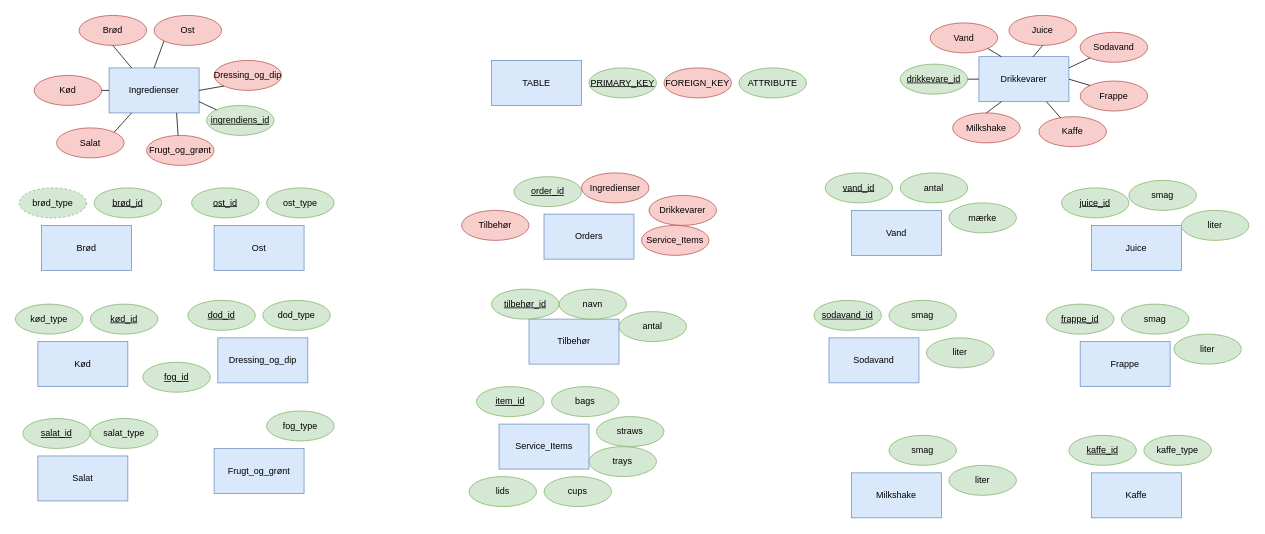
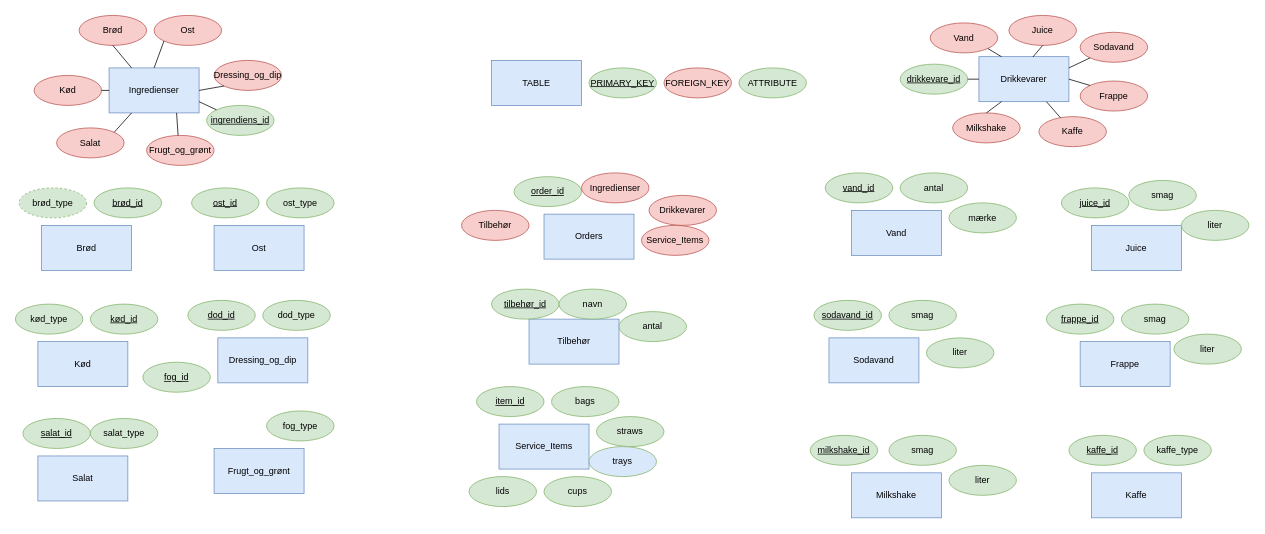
+ <mxCell id="40" value="&lt;u&gt;milkshake_id&lt;/u&gt;" style="ellipse;whiteSpace=wrap;html=1;fillColor=#d5e8d4;strokeColor=#82b366;" vertex="1" parent="1"><mxGeometry x="1080" y="580" width="90" height="40" as="geometry" /></mxCell>
- <mxCell id="64" value="trays" style="ellipse;whiteSpace=wrap;html=1;fillColor=#d5e8d4;strokeColor=#82b366;" vertex="1" parent="1"><mxGeometry x="785" y="595" width="90" height="40" as="geometry" /></mxCell>
+ <mxCell id="64" value="trays" style="ellipse;whiteSpace=wrap;html=1;fillColor=#dae8fc;strokeColor=#82b366;" vertex="1" parent="1"><mxGeometry x="785" y="595" width="90" height="40" as="geometry" /></mxCell>
